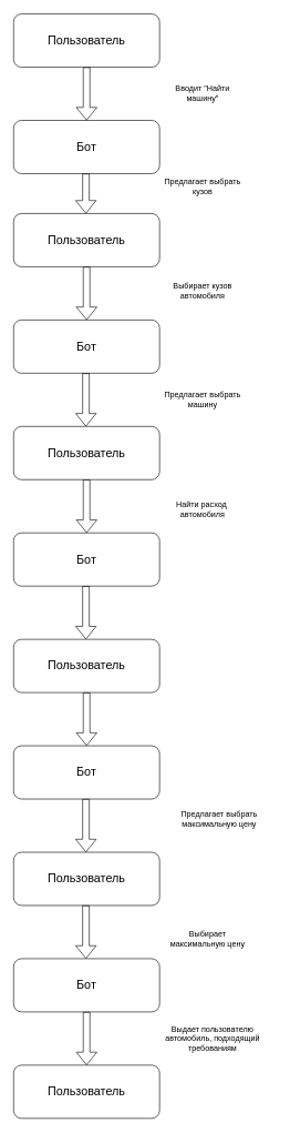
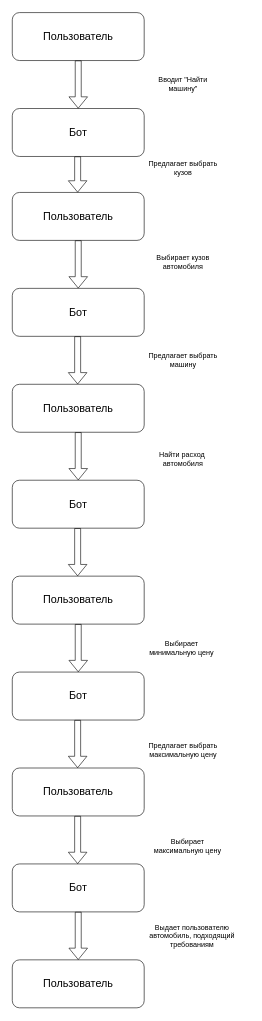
+ <mxCell id="28" value="Выбирает минимальную цену" style="text;html=1;strokeColor=none;fillColor=none;align=center;verticalAlign=middle;whiteSpace=wrap;rounded=0;" vertex="1" parent="1"><mxGeometry x="235" y="1070" width="135" height="20" as="geometry" /></mxCell>
- <mxCell id="26" value="Предлагает выбрать максимальную цену" style="text;html=1;strokeColor=none;fillColor=none;align=center;verticalAlign=middle;whiteSpace=wrap;rounded=0;" vertex="1" parent="1"><mxGeometry x="265" y="1220" width="130" height="20" as="geometry" /></mxCell>
+ <mxCell id="26" value="Предлагает выбрать максимальную цену" style="text;html=1;strokeColor=none;fillColor=none;align=center;verticalAlign=middle;whiteSpace=wrap;rounded=0;" vertex="1" parent="1"><mxGeometry x="240" y="1240" width="130" height="20" as="geometry" /></mxCell>
